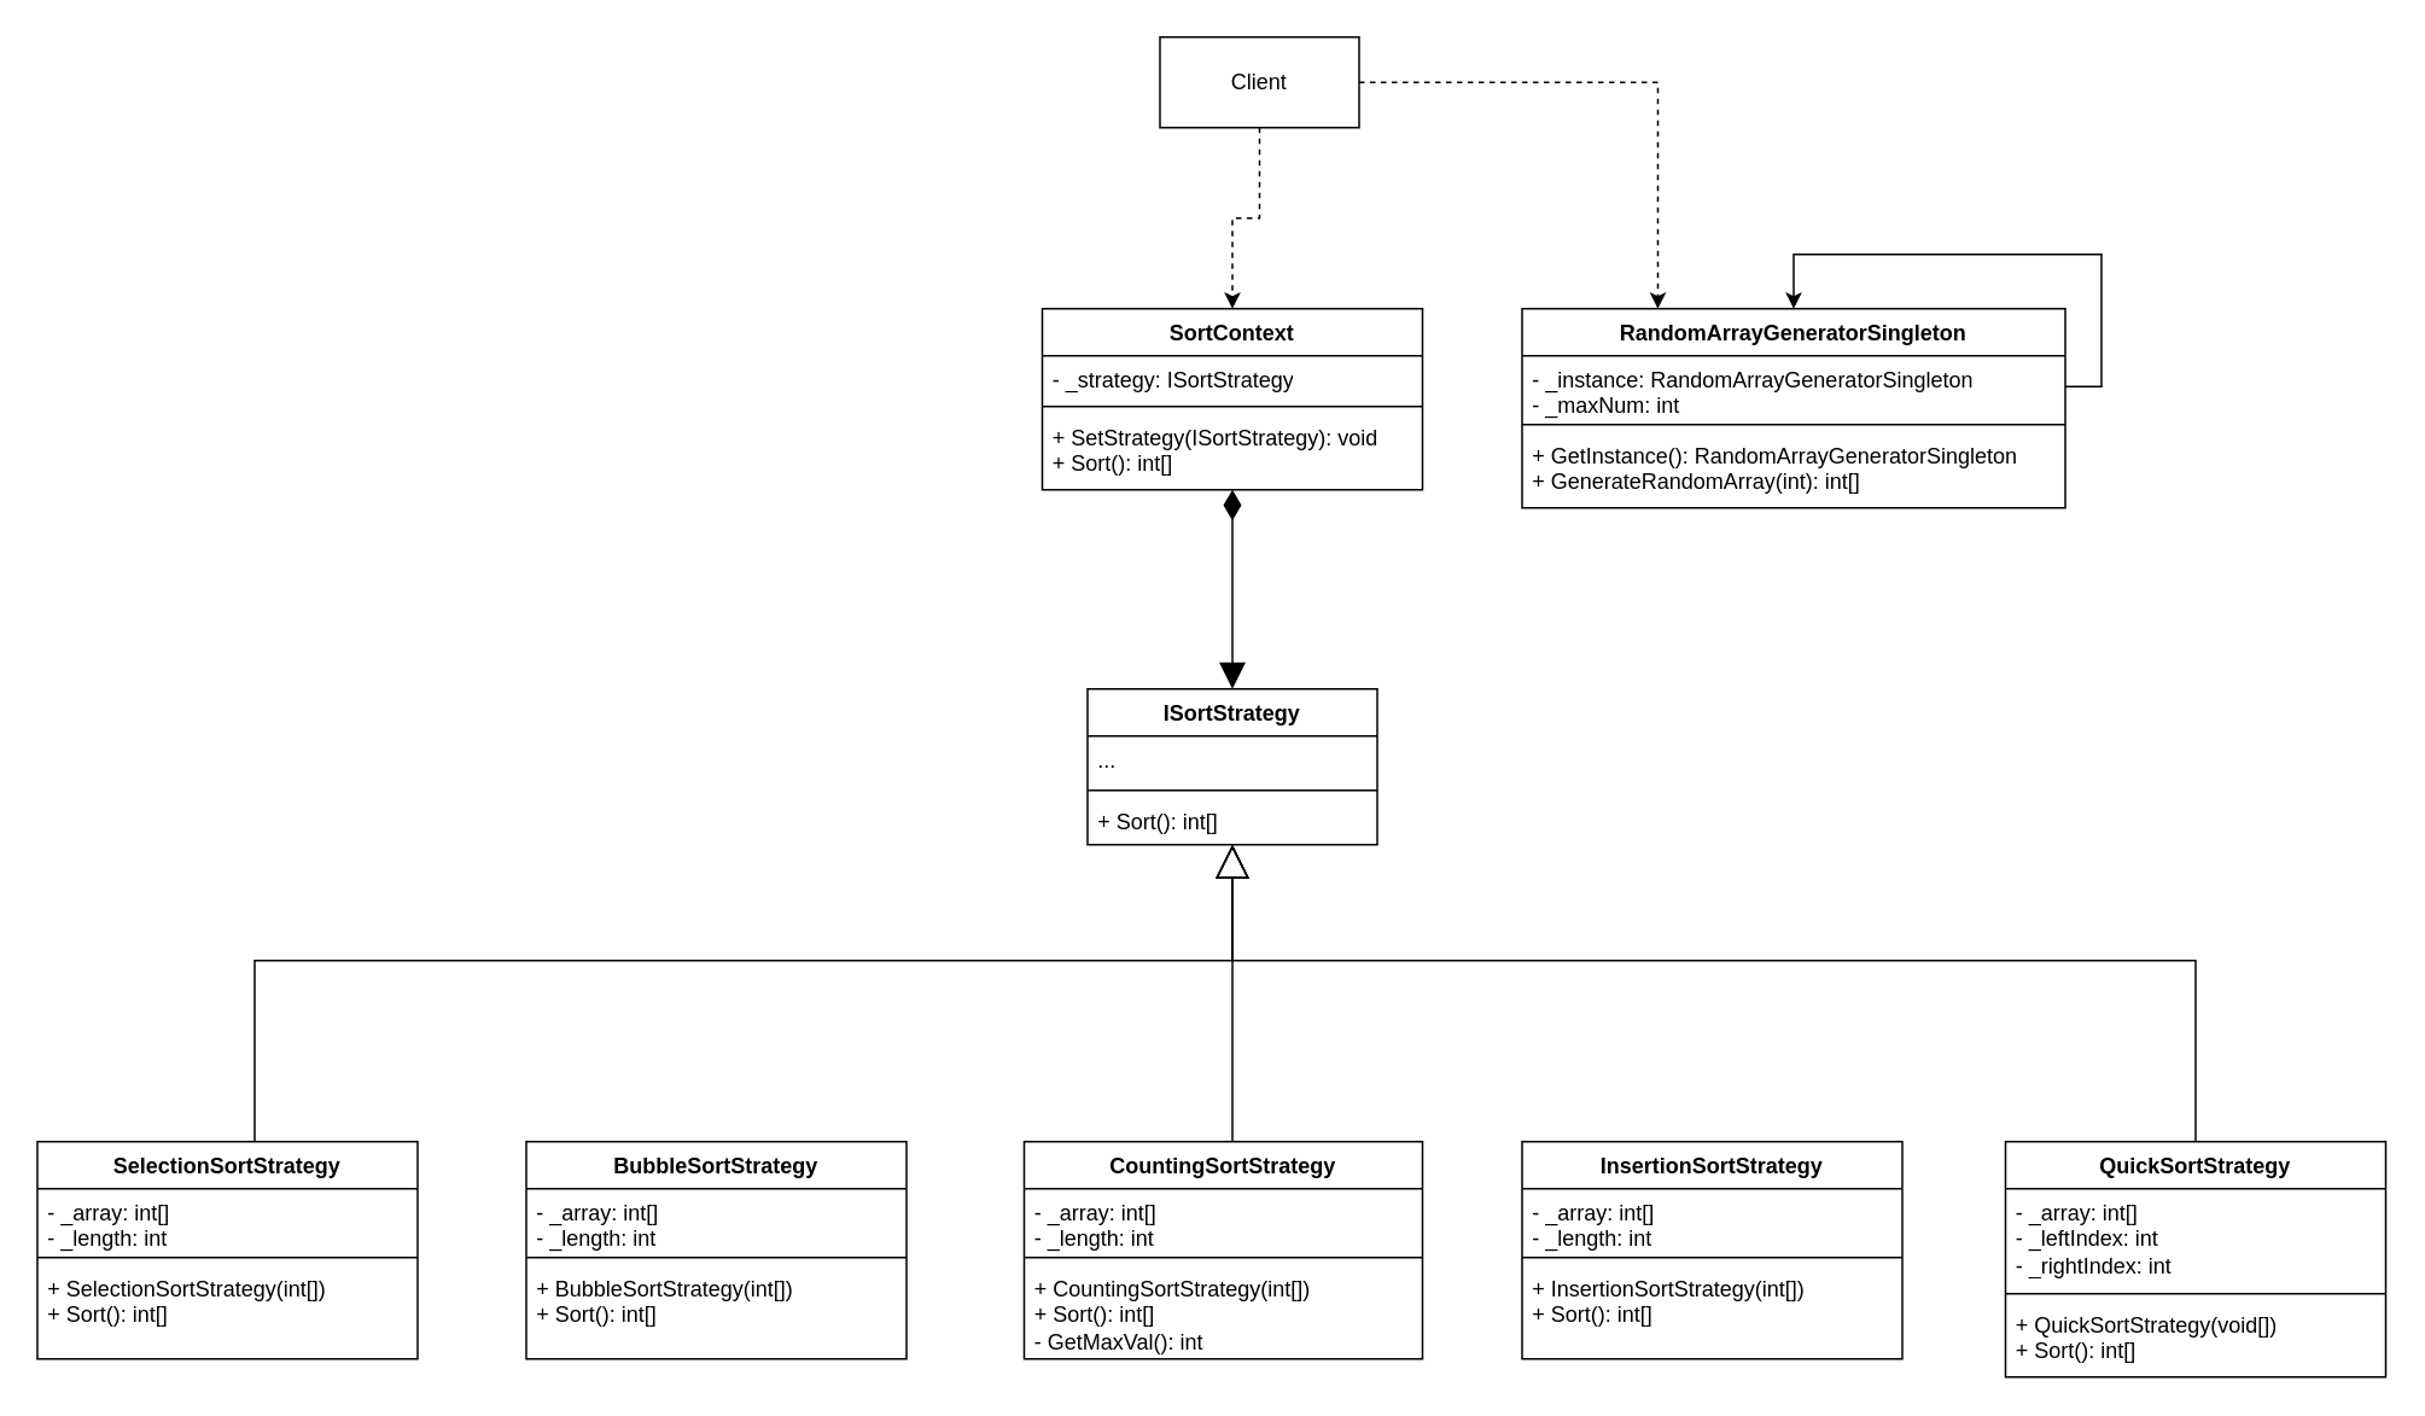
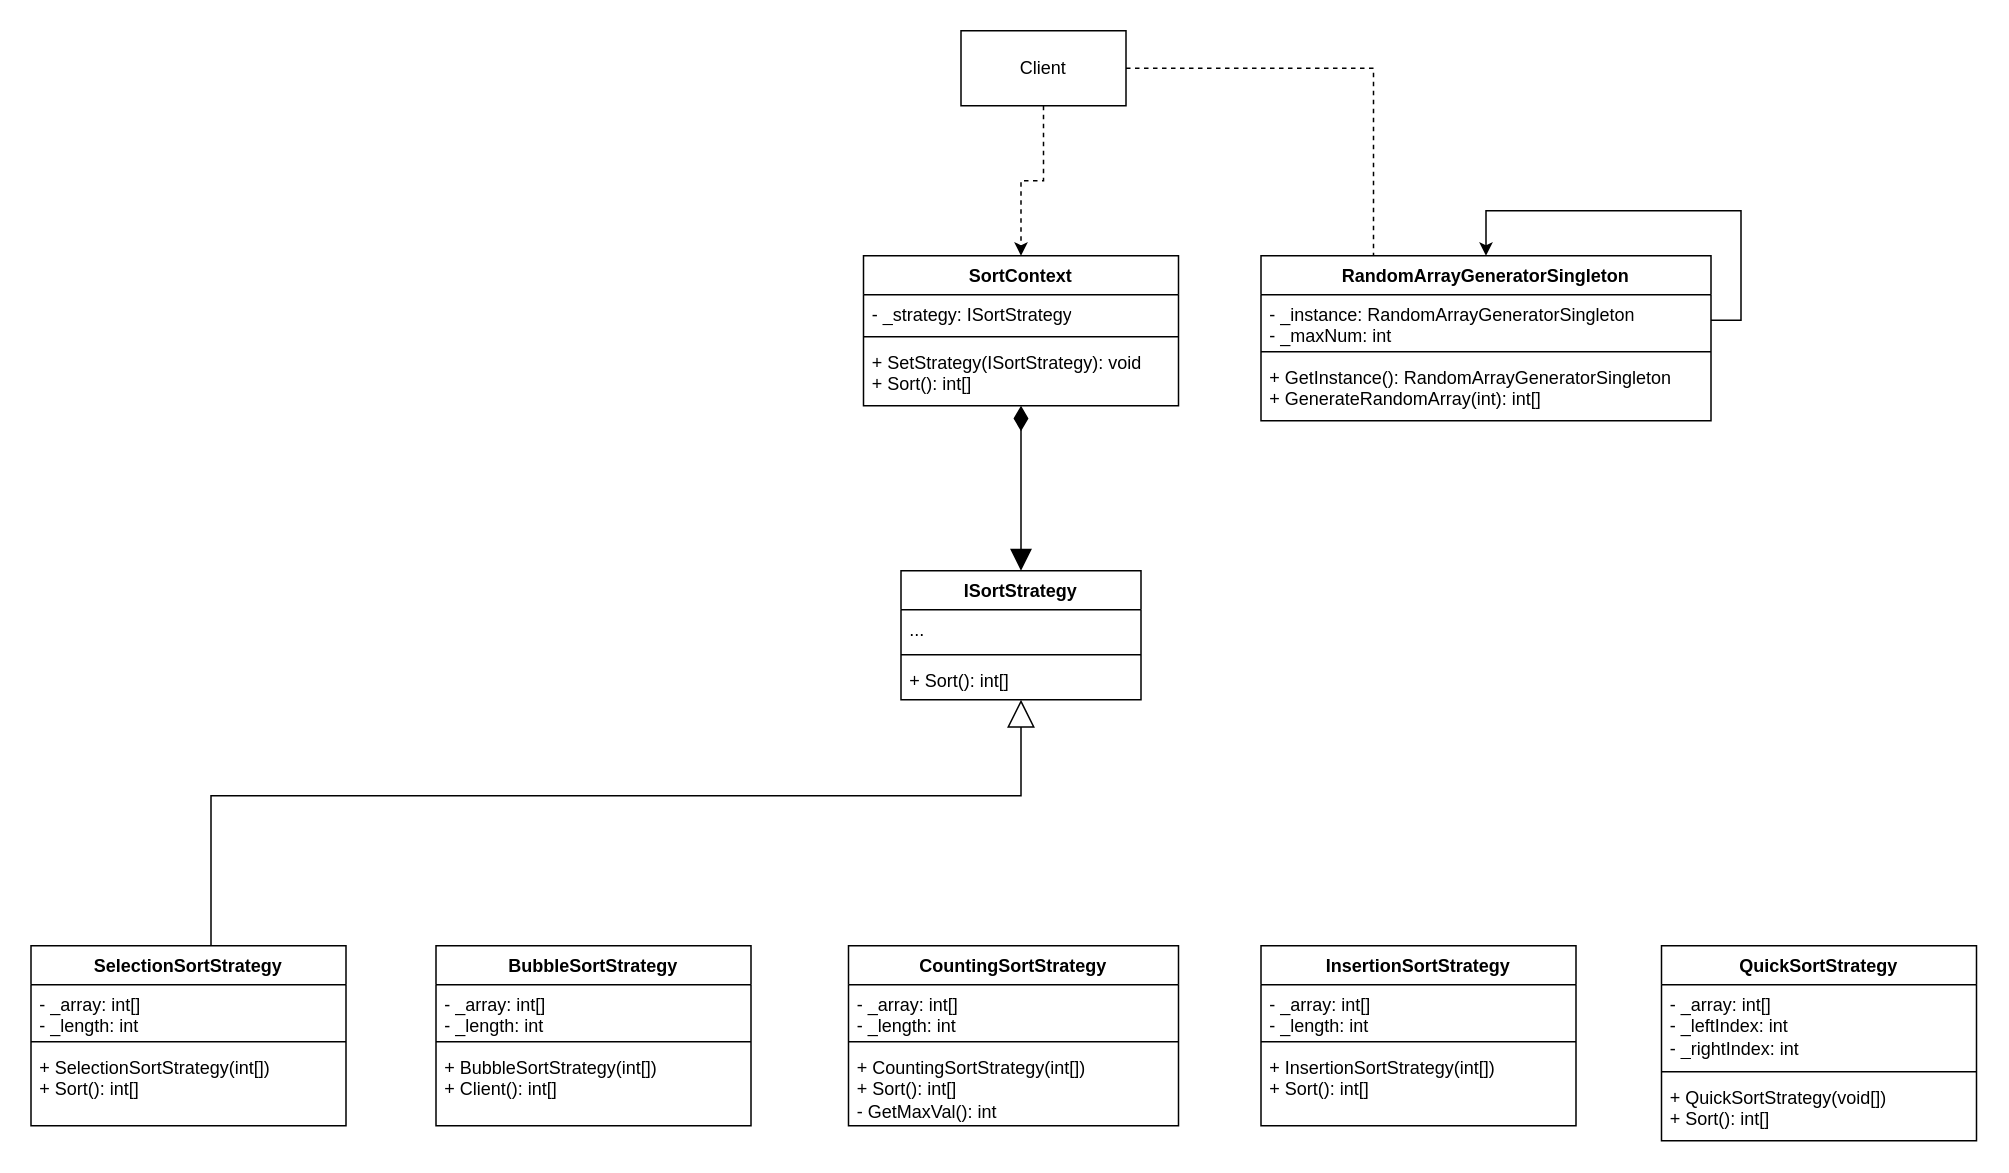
- <mxCell id="40" style="edgeStyle=orthogonalEdgeStyle;rounded=0;orthogonalLoop=1;jettySize=auto;html=1;entryX=0.25;entryY=0;entryDx=0;entryDy=0;dashed=1;" edge="1" parent="1" source="41" target="26"><mxGeometry relative="1" as="geometry" /></mxCell>
+ <mxCell id="40" style="edgeStyle=orthogonalEdgeStyle;rounded=0;orthogonalLoop=1;jettySize=auto;html=1;entryX=0.25;entryY=0;entryDx=0;entryDy=0;dashed=1;endArrow=none;" edge="1" parent="1" source="41" target="26"><mxGeometry relative="1" as="geometry" /></mxCell>
- <mxCell id="38" value="" style="endArrow=block;endSize=16;endFill=0;html=1;rounded=0;edgeStyle=orthogonalEdgeStyle;" edge="1" parent="1" source="14" target="22"><mxGeometry width="160" relative="1" as="geometry"><mxPoint x="940" y="480" as="sourcePoint" /><mxPoint x="1100" y="480" as="targetPoint" /><Array as="points"><mxPoint x="1212" y="530" /><mxPoint x="680" y="530" /></Array></mxGeometry></mxCell>
- <mxCell id="37" value="" style="endArrow=block;endSize=16;endFill=0;html=1;rounded=0;edgeStyle=orthogonalEdgeStyle;" edge="1" parent="1" source="6" target="22"><mxGeometry width="160" relative="1" as="geometry"><mxPoint x="760" y="510" as="sourcePoint" /><mxPoint x="920" y="510" as="targetPoint" /><Array as="points"><mxPoint x="680" y="590" /><mxPoint x="680" y="590" /></Array></mxGeometry></mxCell>
- <mxCell id="5" value="+ BubbleSortStrategy(int[])&lt;div&gt;+ Sort():&amp;nbsp;int[]&lt;/div&gt;" style="text;strokeColor=none;fillColor=none;align=left;verticalAlign=top;spacingLeft=4;spacingRight=4;overflow=hidden;rotatable=0;points=[[0,0.5],[1,0.5]];portConstraint=eastwest;whiteSpace=wrap;html=1;" vertex="1" parent="2"><mxGeometry y="68" width="210" height="52" as="geometry" /></mxCell>
+ <mxCell id="5" value="+ BubbleSortStrategy(int[])&lt;div&gt;+ Client():&amp;nbsp;int[]&lt;/div&gt;" style="text;strokeColor=none;fillColor=none;align=left;verticalAlign=top;spacingLeft=4;spacingRight=4;overflow=hidden;rotatable=0;points=[[0,0.5],[1,0.5]];portConstraint=eastwest;whiteSpace=wrap;html=1;" vertex="1" parent="2"><mxGeometry y="68" width="210" height="52" as="geometry" /></mxCell>
